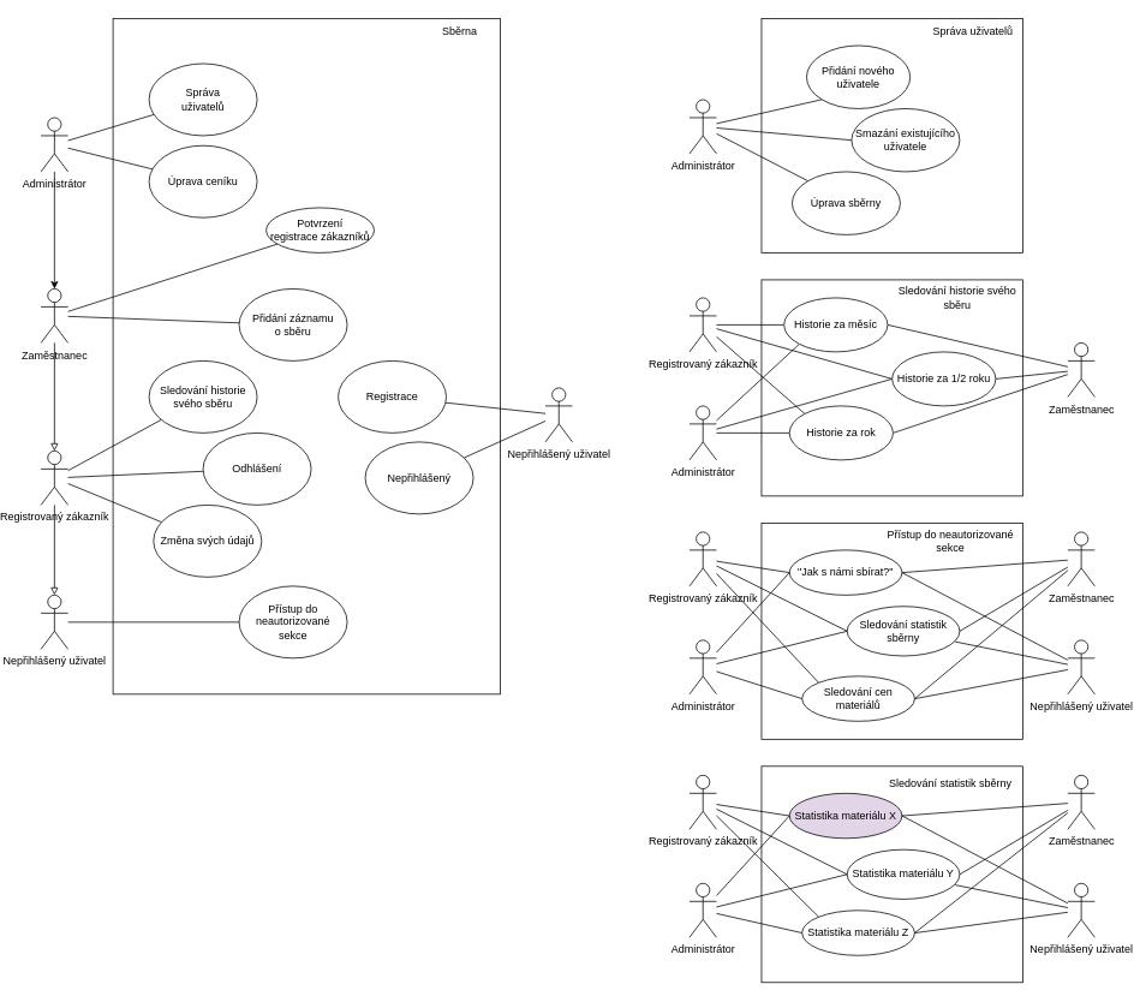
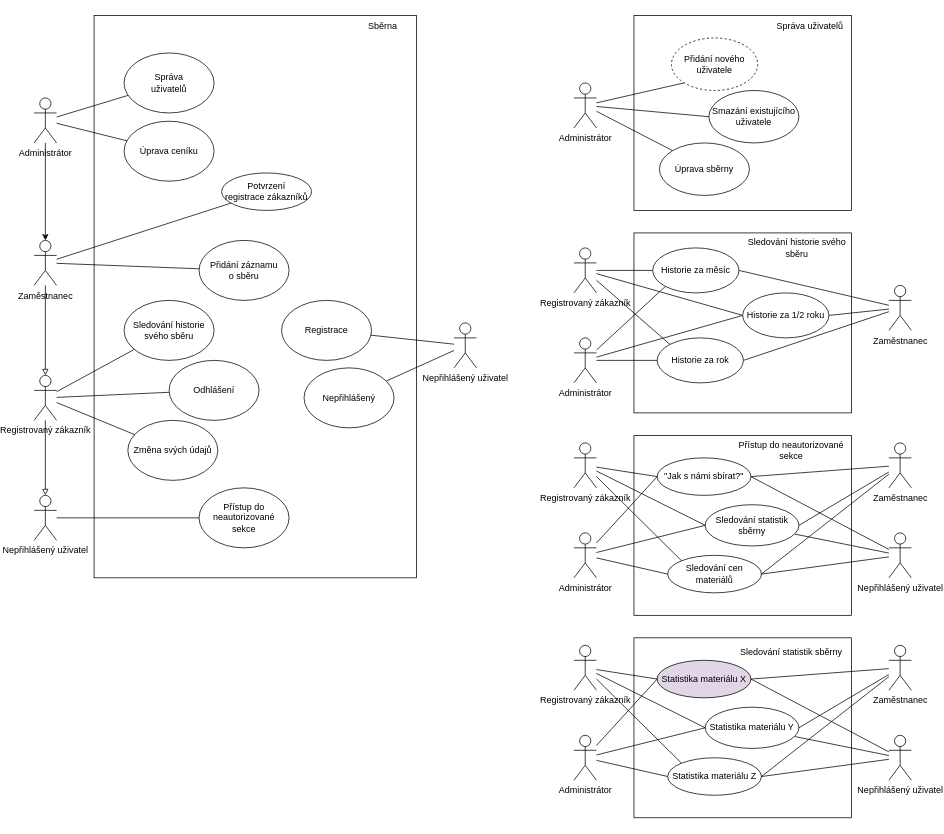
- <mxCell id="36" value="Přidání nového uživatele" style="ellipse;whiteSpace=wrap;html=1;" vertex="1" parent="1"><mxGeometry x="870" y="50" width="115" height="70" as="geometry" /></mxCell>
+ <mxCell id="36" value="Přidání nového uživatele" style="ellipse;whiteSpace=wrap;html=1;dashed=1;" vertex="1" parent="1"><mxGeometry x="870" y="50" width="115" height="70" as="geometry" /></mxCell>
- <mxCell id="83" value="Sledování cen materiálů" style="ellipse;whiteSpace=wrap;html=1;fontSize=12;" vertex="1" parent="1"><mxGeometry x="865" y="750" width="125" height="50" as="geometry" /></mxCell>
+ <mxCell id="83" value="Sledování cen materiálů" style="ellipse;whiteSpace=wrap;html=1;fontSize=12;" vertex="1" parent="1"><mxGeometry x="865" y="740" width="125" height="50" as="geometry" /></mxCell>
